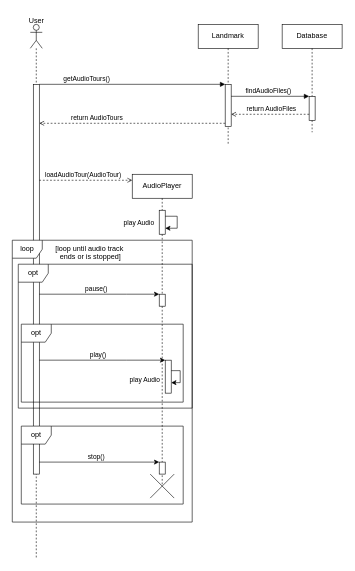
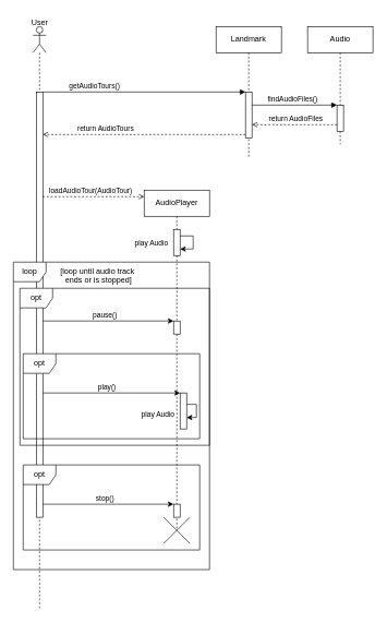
- <mxCell id="4" value="Database" style="shape=umlLifeline;perimeter=lifelinePerimeter;whiteSpace=wrap;html=1;container=0;dropTarget=0;collapsible=0;recursiveResize=0;outlineConnect=0;portConstraint=eastwest;newEdgeStyle={&quot;edgeStyle&quot;:&quot;elbowEdgeStyle&quot;,&quot;elbow&quot;:&quot;vertical&quot;,&quot;curved&quot;:0,&quot;rounded&quot;:0};" parent="1" vertex="1"><mxGeometry x="470" y="40" width="100" height="180" as="geometry" /></mxCell>
+ <mxCell id="4" value="Audio" style="shape=umlLifeline;perimeter=lifelinePerimeter;whiteSpace=wrap;html=1;container=0;dropTarget=0;collapsible=0;recursiveResize=0;outlineConnect=0;portConstraint=eastwest;newEdgeStyle={&quot;edgeStyle&quot;:&quot;elbowEdgeStyle&quot;,&quot;elbow&quot;:&quot;vertical&quot;,&quot;curved&quot;:0,&quot;rounded&quot;:0};" parent="1" vertex="1"><mxGeometry x="470" y="40" width="100" height="180" as="geometry" /></mxCell>
